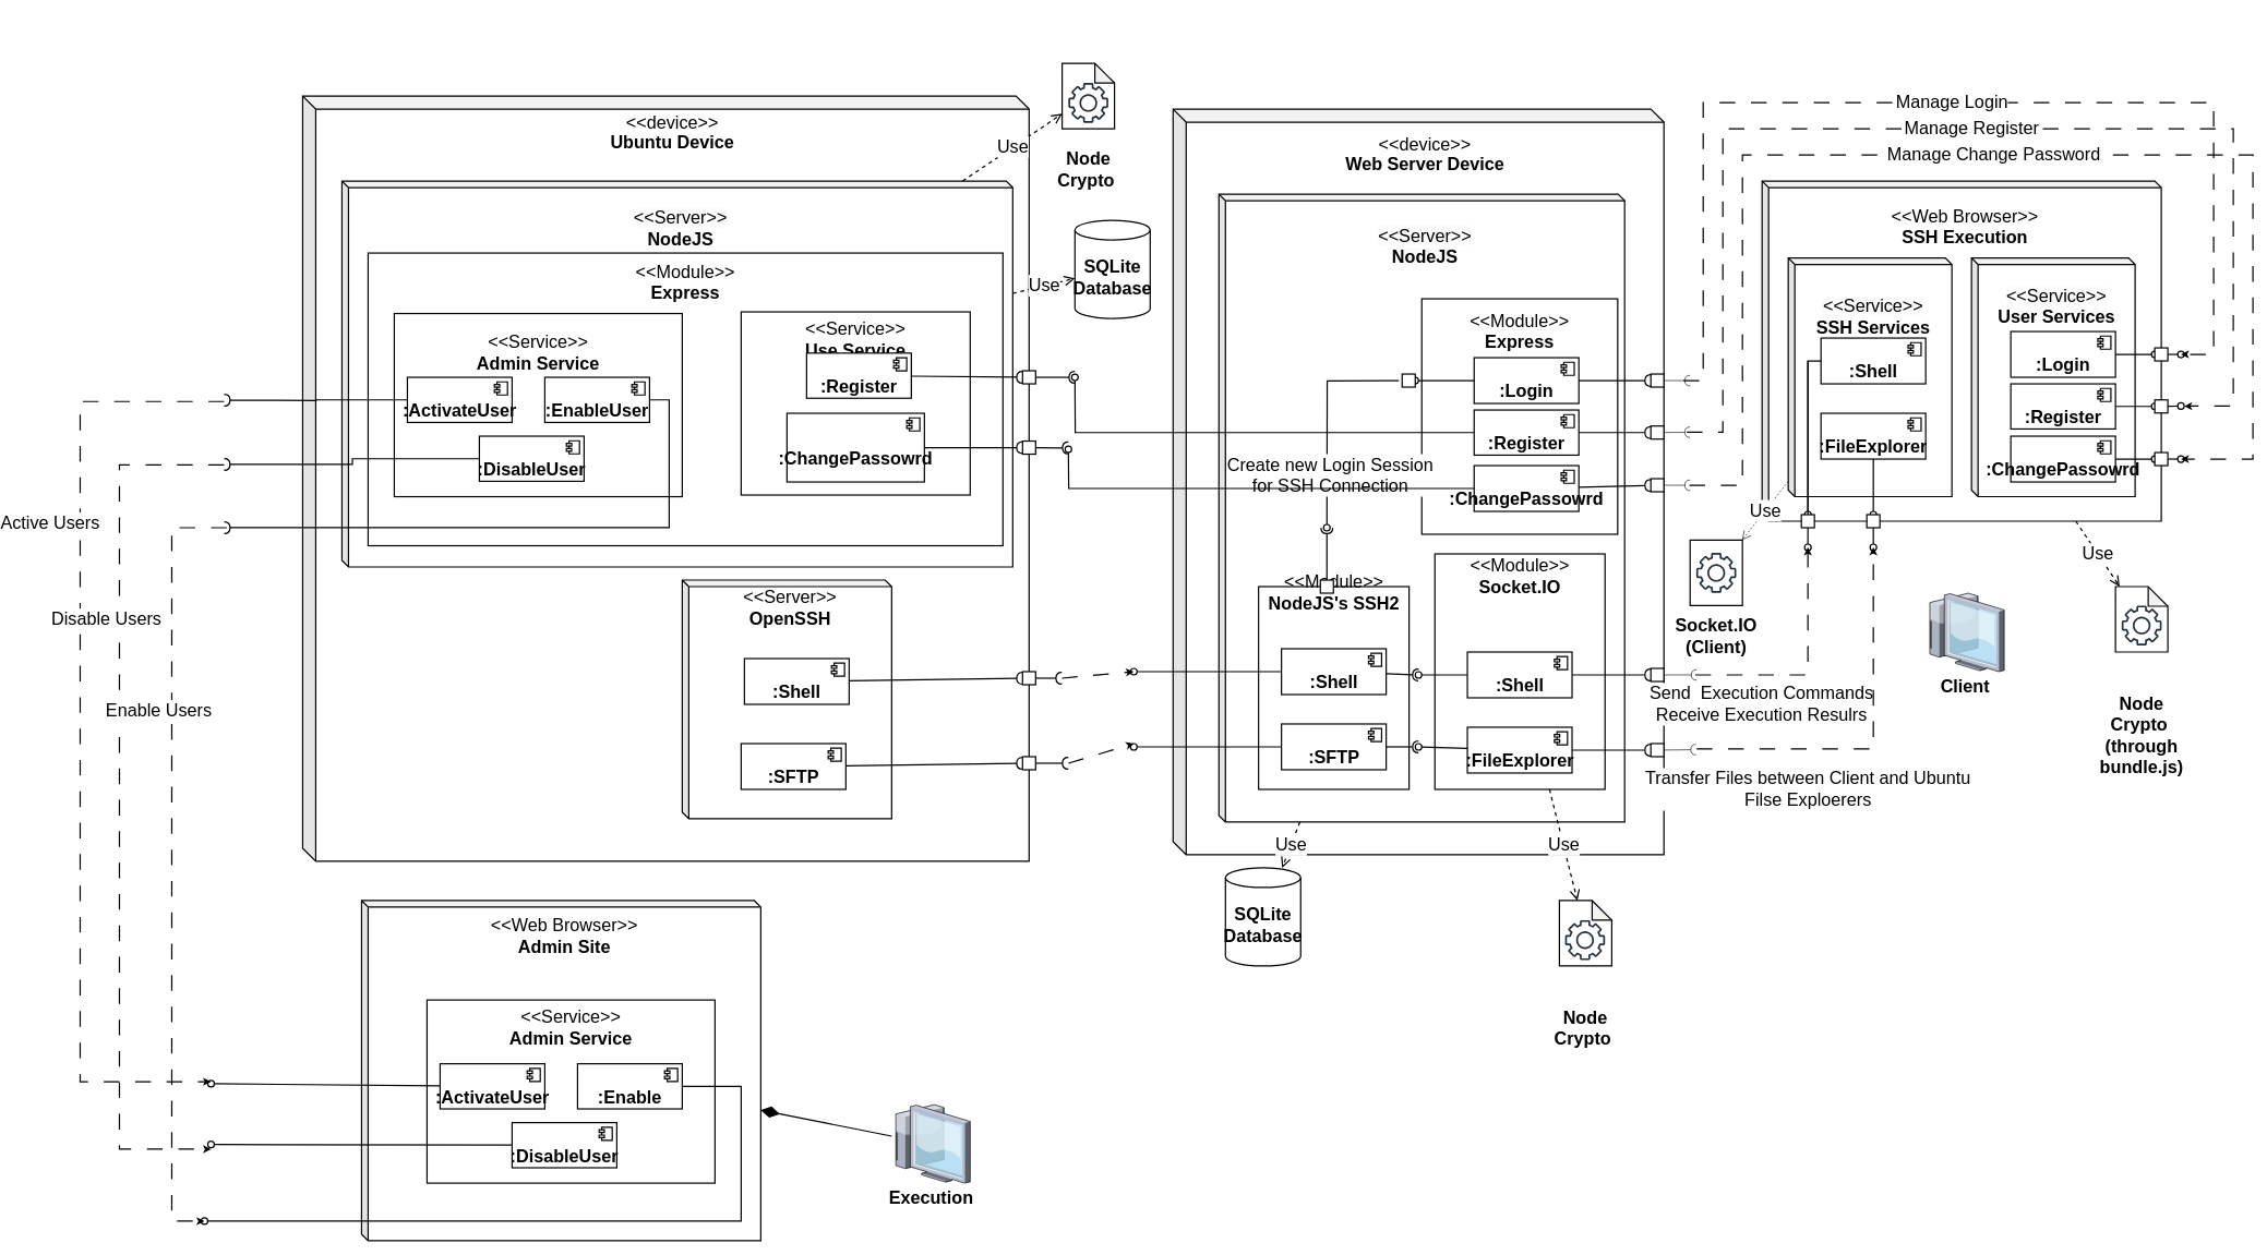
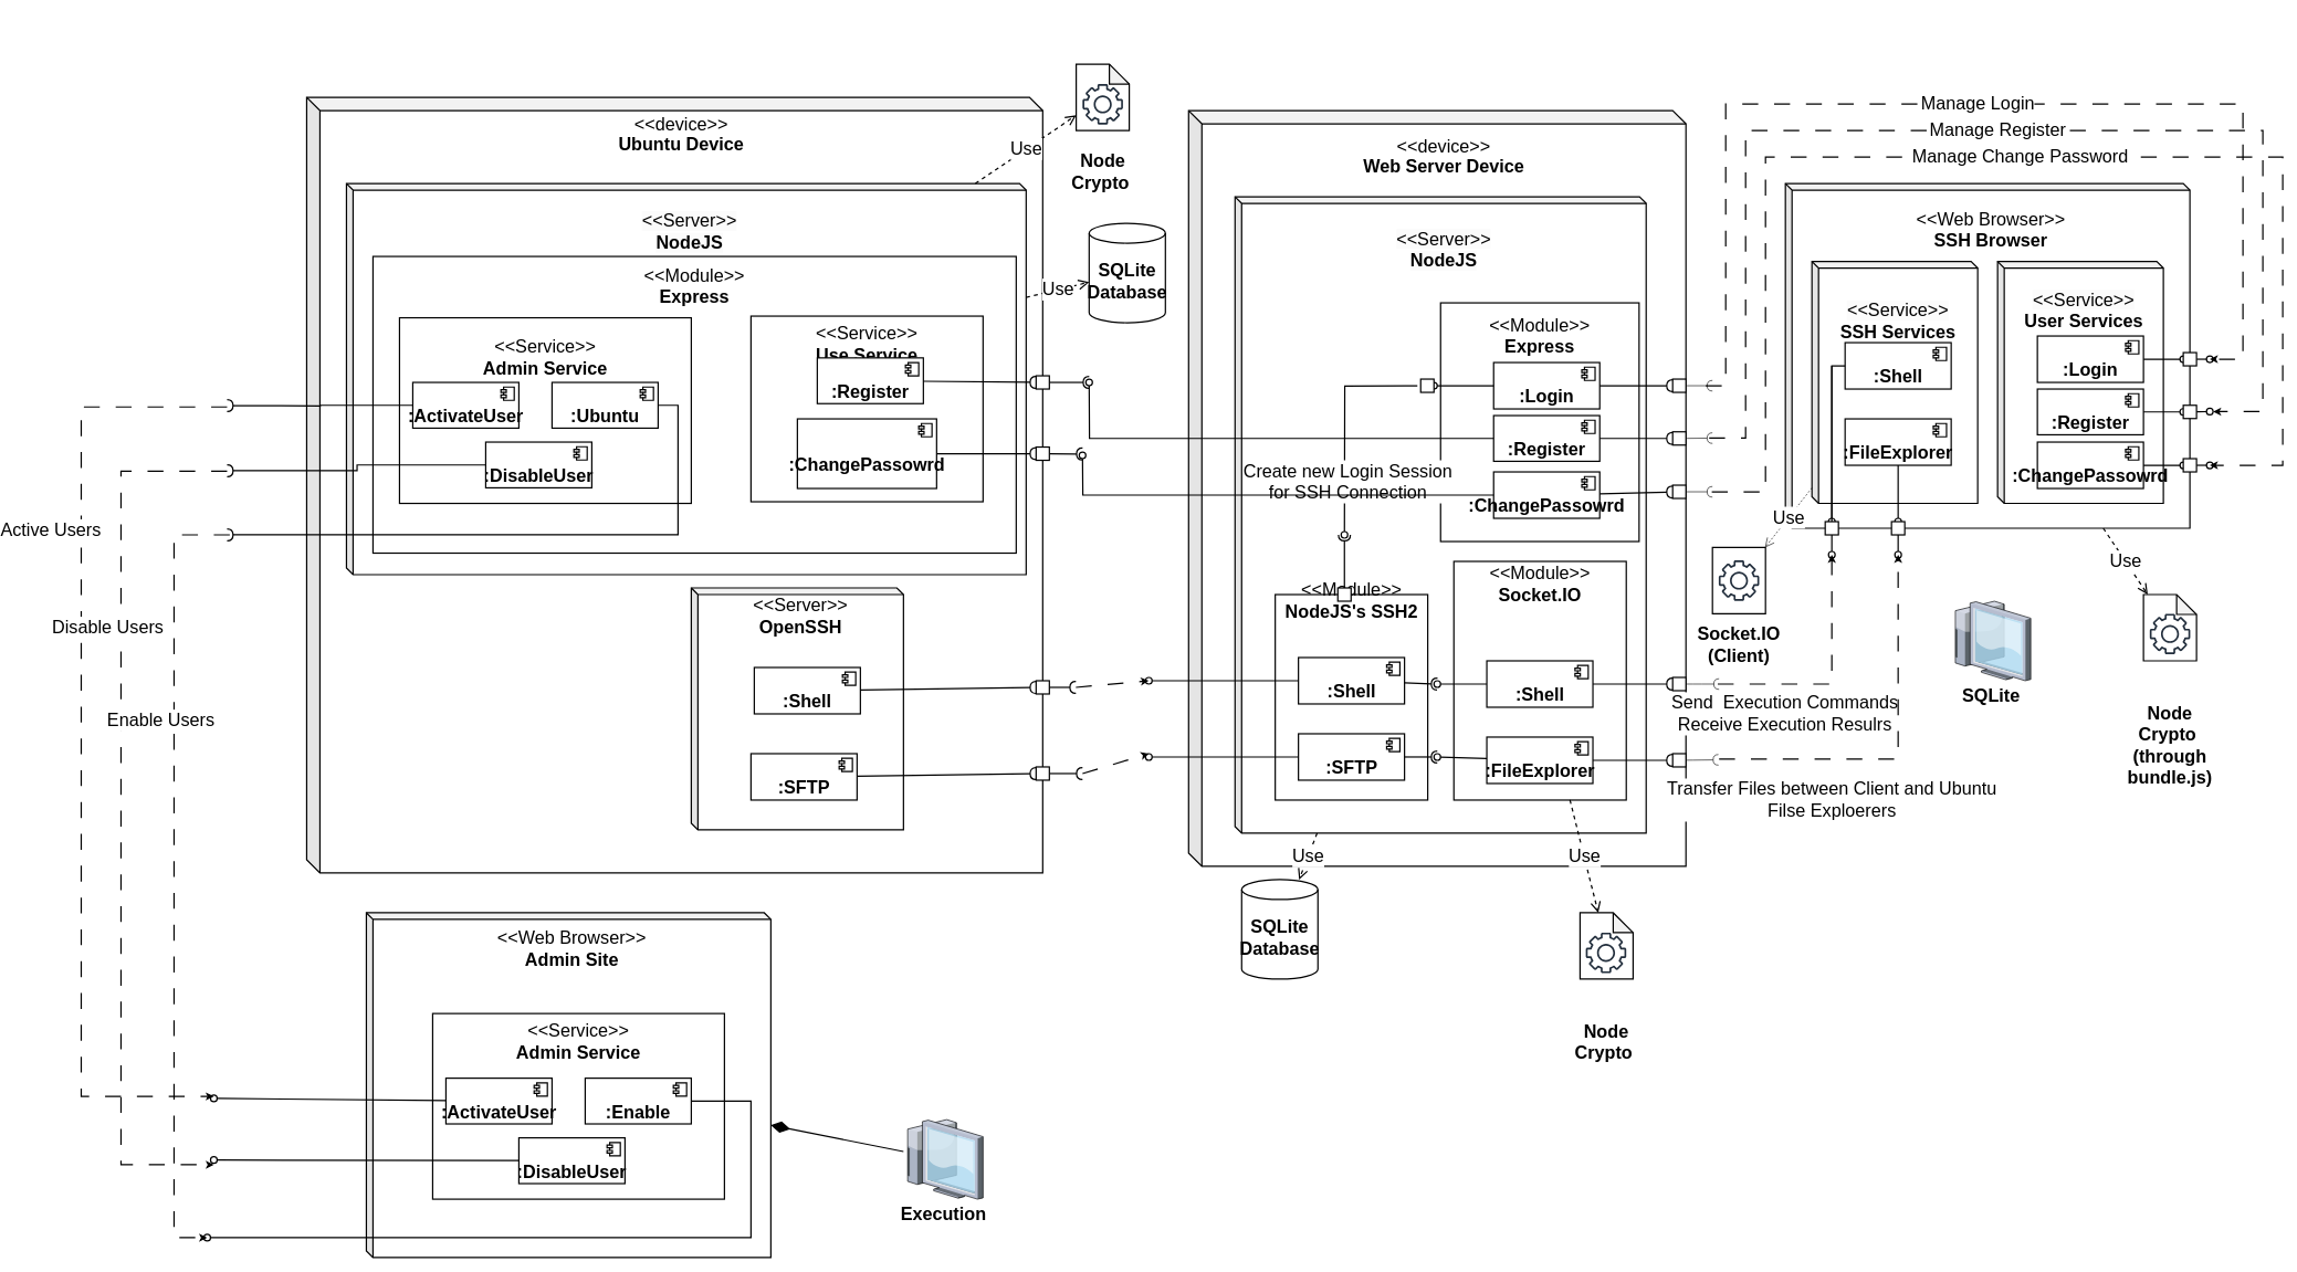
- <mxCell id="8" value="&amp;lt;&amp;lt;Web Browser&amp;gt;&amp;gt;&lt;br style=&quot;border-color: var(--border-color); font-size: 27px;&quot;&gt;&lt;b style=&quot;font-size: 27px;&quot;&gt;SSH Execution&lt;br style=&quot;font-size: 27px;&quot;&gt;&lt;br style=&quot;font-size: 27px;&quot;&gt;&lt;br style=&quot;font-size: 27px;&quot;&gt;&lt;br style=&quot;font-size: 27px;&quot;&gt;&lt;br style=&quot;font-size: 27px;&quot;&gt;&lt;br style=&quot;font-size: 27px;&quot;&gt;&lt;br style=&quot;font-size: 27px;&quot;&gt;&lt;br style=&quot;font-size: 27px;&quot;&gt;&lt;br style=&quot;font-size: 27px;&quot;&gt;&lt;br style=&quot;font-size: 27px;&quot;&gt;&lt;br style=&quot;font-size: 27px;&quot;&gt;&lt;br style=&quot;font-size: 27px;&quot;&gt;&lt;br style=&quot;font-size: 27px;&quot;&gt;&lt;/b&gt;" style="shape=cube;whiteSpace=wrap;html=1;boundedLbl=1;backgroundOutline=1;darkOpacity=0.05;darkOpacity2=0.1;size=10;fontSize=27;labelBorderColor=none;strokeWidth=2;" parent="1" vertex="1"><mxGeometry x="2590" y="200" width="610" height="520" as="geometry" /></mxCell>
+ <mxCell id="8" value="&amp;lt;&amp;lt;Web Browser&amp;gt;&amp;gt;&lt;br style=&quot;border-color: var(--border-color); font-size: 27px;&quot;&gt;&lt;b style=&quot;font-size: 27px;&quot;&gt;SSH Browser&lt;br style=&quot;font-size: 27px;&quot;&gt;&lt;br style=&quot;font-size: 27px;&quot;&gt;&lt;br style=&quot;font-size: 27px;&quot;&gt;&lt;br style=&quot;font-size: 27px;&quot;&gt;&lt;br style=&quot;font-size: 27px;&quot;&gt;&lt;br style=&quot;font-size: 27px;&quot;&gt;&lt;br style=&quot;font-size: 27px;&quot;&gt;&lt;br style=&quot;font-size: 27px;&quot;&gt;&lt;br style=&quot;font-size: 27px;&quot;&gt;&lt;br style=&quot;font-size: 27px;&quot;&gt;&lt;br style=&quot;font-size: 27px;&quot;&gt;&lt;br style=&quot;font-size: 27px;&quot;&gt;&lt;br style=&quot;font-size: 27px;&quot;&gt;&lt;/b&gt;" style="shape=cube;whiteSpace=wrap;html=1;boundedLbl=1;backgroundOutline=1;darkOpacity=0.05;darkOpacity2=0.1;size=10;fontSize=27;labelBorderColor=none;strokeWidth=2;" parent="1" vertex="1"><mxGeometry x="2590" y="200" width="610" height="520" as="geometry" /></mxCell>
- <mxCell id="116" value="&lt;br style=&quot;font-size: 27px;&quot;&gt;&lt;b style=&quot;font-size: 27px;&quot;&gt;:EnableUser&lt;/b&gt;" style="html=1;dropTarget=0;whiteSpace=wrap;fontSize=27;labelBorderColor=none;strokeWidth=2;" parent="1" vertex="1"><mxGeometry x="730" y="500" width="160" height="69" as="geometry" /></mxCell>
+ <mxCell id="116" value="&lt;br style=&quot;font-size: 27px;&quot;&gt;&lt;b style=&quot;font-size: 27px;&quot;&gt;:Ubuntu&lt;/b&gt;" style="html=1;dropTarget=0;whiteSpace=wrap;fontSize=27;labelBorderColor=none;strokeWidth=2;" parent="1" vertex="1"><mxGeometry x="730" y="500" width="160" height="69" as="geometry" /></mxCell>
- <mxCell id="2" value="Client" style="verticalLabelPosition=bottom;sketch=0;aspect=fixed;html=1;verticalAlign=top;strokeColor=none;align=center;outlineConnect=0;shape=mxgraph.citrix.thin_client;fontSize=27;fontStyle=1;labelBorderColor=none;strokeWidth=2;" parent="1" vertex="1"><mxGeometry x="2840" y="830" width="120" height="120" as="geometry" /></mxCell>
+ <mxCell id="2" value="SQLite" style="verticalLabelPosition=bottom;sketch=0;aspect=fixed;html=1;verticalAlign=top;strokeColor=none;align=center;outlineConnect=0;shape=mxgraph.citrix.thin_client;fontSize=27;fontStyle=1;labelBorderColor=none;strokeWidth=2;" parent="1" vertex="1"><mxGeometry x="2840" y="830" width="120" height="120" as="geometry" /></mxCell>
